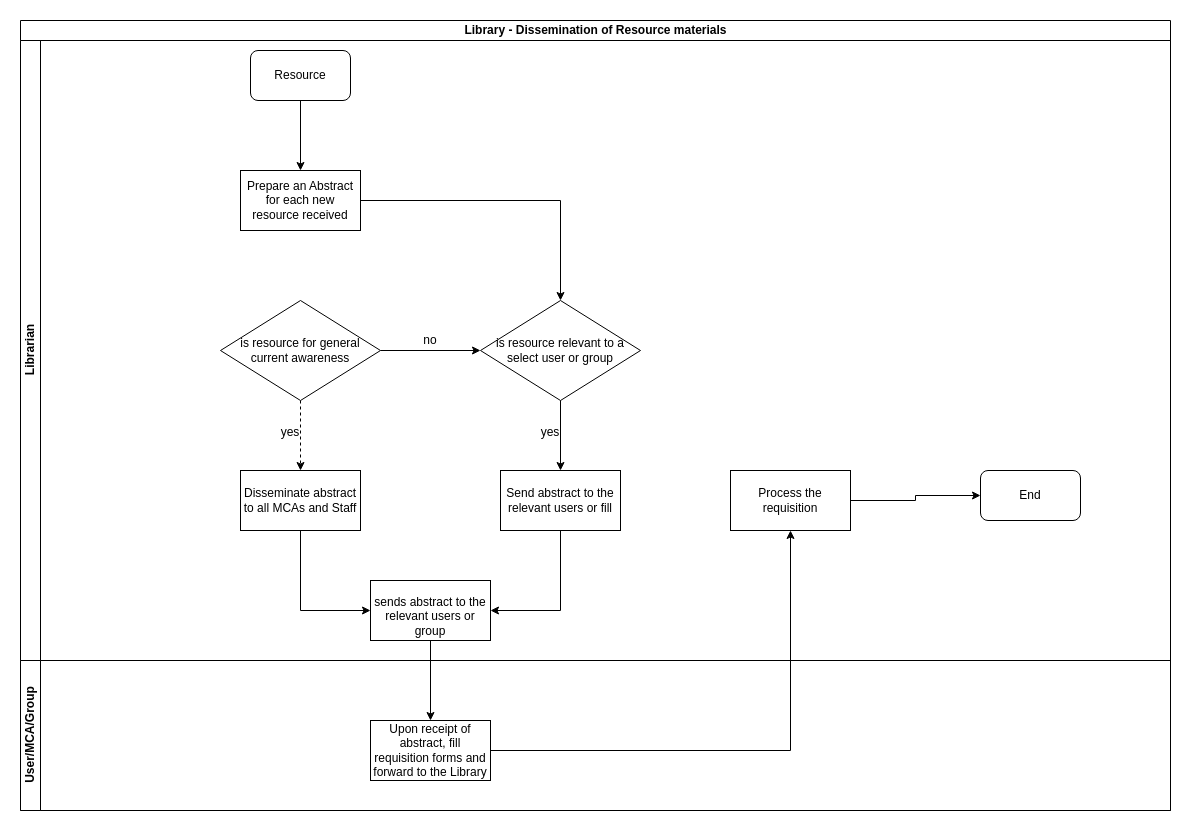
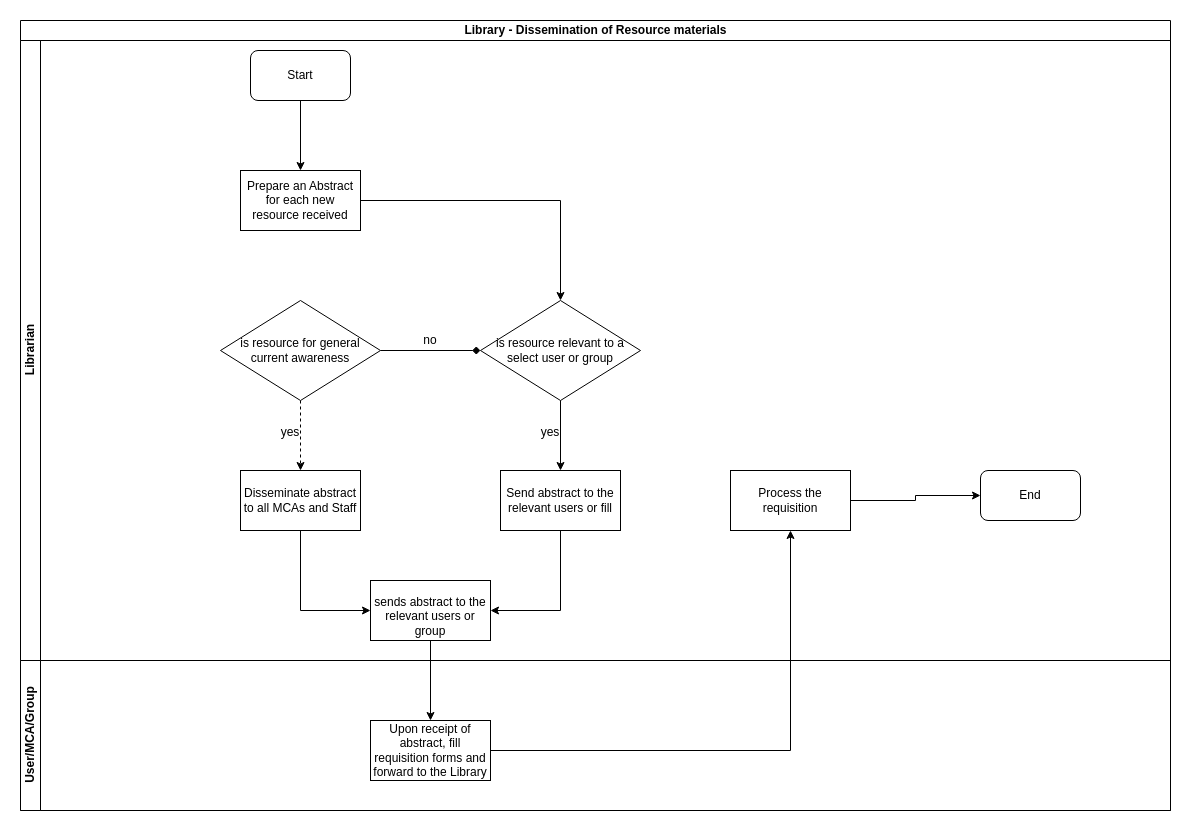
- <mxCell id="4" value="Resource" style="rounded=1;whiteSpace=wrap;html=1;" vertex="1" parent="3"><mxGeometry x="230" y="10" width="100" height="50" as="geometry" /></mxCell>
+ <mxCell id="4" value="Start" style="rounded=1;whiteSpace=wrap;html=1;" vertex="1" parent="3"><mxGeometry x="230" y="10" width="100" height="50" as="geometry" /></mxCell>
- <mxCell id="25" value="" style="edgeStyle=orthogonalEdgeStyle;rounded=0;orthogonalLoop=1;jettySize=auto;html=1;entryX=0;entryY=0.5;entryDx=0;entryDy=0;" edge="1" parent="1" source="26" target="8"><mxGeometry relative="1" as="geometry"><mxPoint x="490" y="350" as="targetPoint" /></mxGeometry></mxCell>
+ <mxCell id="25" value="" style="edgeStyle=orthogonalEdgeStyle;rounded=0;orthogonalLoop=1;jettySize=auto;html=1;entryX=0;entryY=0.5;entryDx=0;entryDy=0;endArrow=diamond;" edge="1" parent="1" source="26" target="8"><mxGeometry relative="1" as="geometry"><mxPoint x="490" y="350" as="targetPoint" /></mxGeometry></mxCell>
